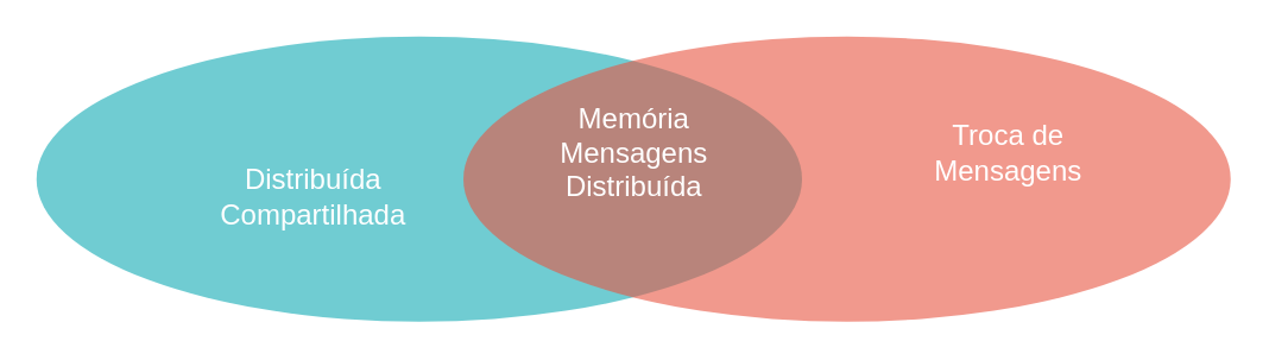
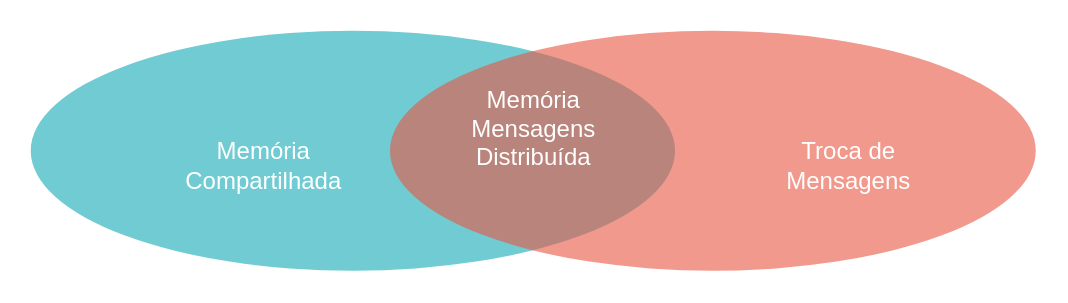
- <mxCell id="5" value="Troca de&lt;br&gt;Mensagens" style="text;fontSize=16;align=center;verticalAlign=middle;html=1;fontColor=#FFFFFF;" parent="1" vertex="1"><mxGeometry x="469.5" y="50" width="190" height="70" as="geometry" /></mxCell>
+ <mxCell id="5" value="Troca de&lt;br&gt;Mensagens" style="text;fontSize=16;align=center;verticalAlign=middle;html=1;fontColor=#FFFFFF;" parent="1" vertex="1"><mxGeometry x="469.5" y="75" width="190" height="70" as="geometry" /></mxCell>
- <mxCell id="4" value="Distribuída&lt;br style=&quot;font-size: 16px;&quot;&gt;Compartilhada" style="text;fontSize=16;align=center;verticalAlign=middle;html=1;fontColor=#FFFFFF;" parent="1" vertex="1"><mxGeometry x="80" y="75" width="190" height="70" as="geometry" /></mxCell>
+ <mxCell id="4" value="Memória&lt;br style=&quot;font-size: 16px;&quot;&gt;Compartilhada" style="text;fontSize=16;align=center;verticalAlign=middle;html=1;fontColor=#FFFFFF;" parent="1" vertex="1"><mxGeometry x="80" y="75" width="190" height="70" as="geometry" /></mxCell>
